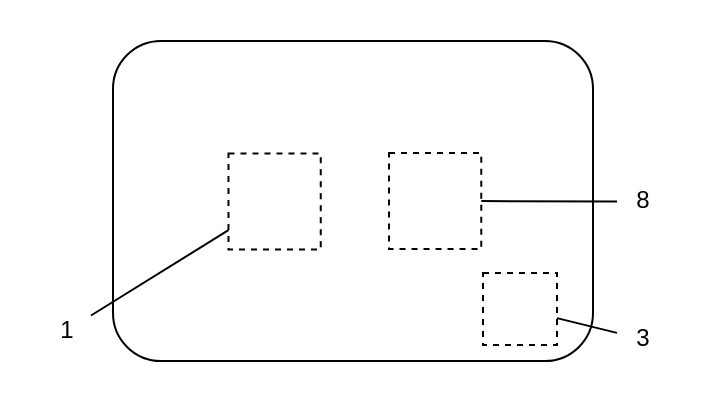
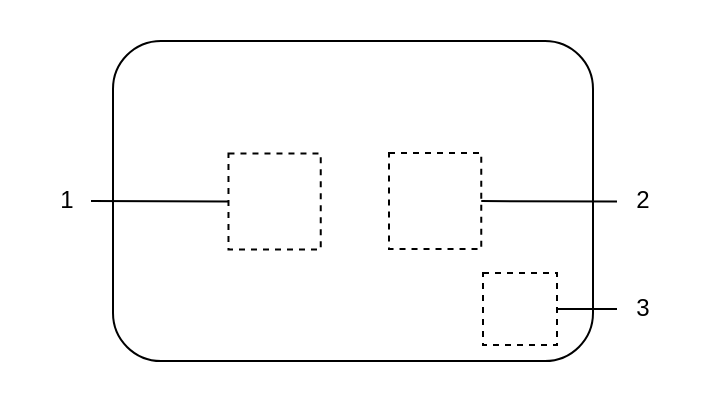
- <mxCell id="12" value="&lt;div&gt;8&lt;/div&gt;" style="text;html=1;align=center;verticalAlign=middle;resizable=0;points=[];autosize=1;strokeColor=none;fillColor=none;" vertex="1" parent="1"><mxGeometry x="308" y="87.25" width="25" height="26" as="geometry" /></mxCell>
+ <mxCell id="12" value="&lt;div&gt;2&lt;/div&gt;" style="text;html=1;align=center;verticalAlign=middle;resizable=0;points=[];autosize=1;strokeColor=none;fillColor=none;" vertex="1" parent="1"><mxGeometry x="308" y="87.25" width="25" height="26" as="geometry" /></mxCell>
- <mxCell id="10" value="&lt;div&gt;1&lt;/div&gt;" style="text;html=1;align=center;verticalAlign=middle;resizable=0;points=[];autosize=1;strokeColor=none;fillColor=none;" vertex="1" parent="1"><mxGeometry x="20" y="152" width="25" height="26" as="geometry" /></mxCell>
+ <mxCell id="10" value="&lt;div&gt;1&lt;/div&gt;" style="text;html=1;align=center;verticalAlign=middle;resizable=0;points=[];autosize=1;strokeColor=none;fillColor=none;" vertex="1" parent="1"><mxGeometry x="20" y="87" width="25" height="26" as="geometry" /></mxCell>
- <mxCell id="14" value="3" style="text;html=1;align=center;verticalAlign=middle;resizable=0;points=[];autosize=1;strokeColor=none;fillColor=none;" vertex="1" parent="1"><mxGeometry x="308" y="156" width="25" height="26" as="geometry" /></mxCell>
+ <mxCell id="14" value="3" style="text;html=1;align=center;verticalAlign=middle;resizable=0;points=[];autosize=1;strokeColor=none;fillColor=none;" vertex="1" parent="1"><mxGeometry x="308" y="141" width="25" height="26" as="geometry" /></mxCell>
